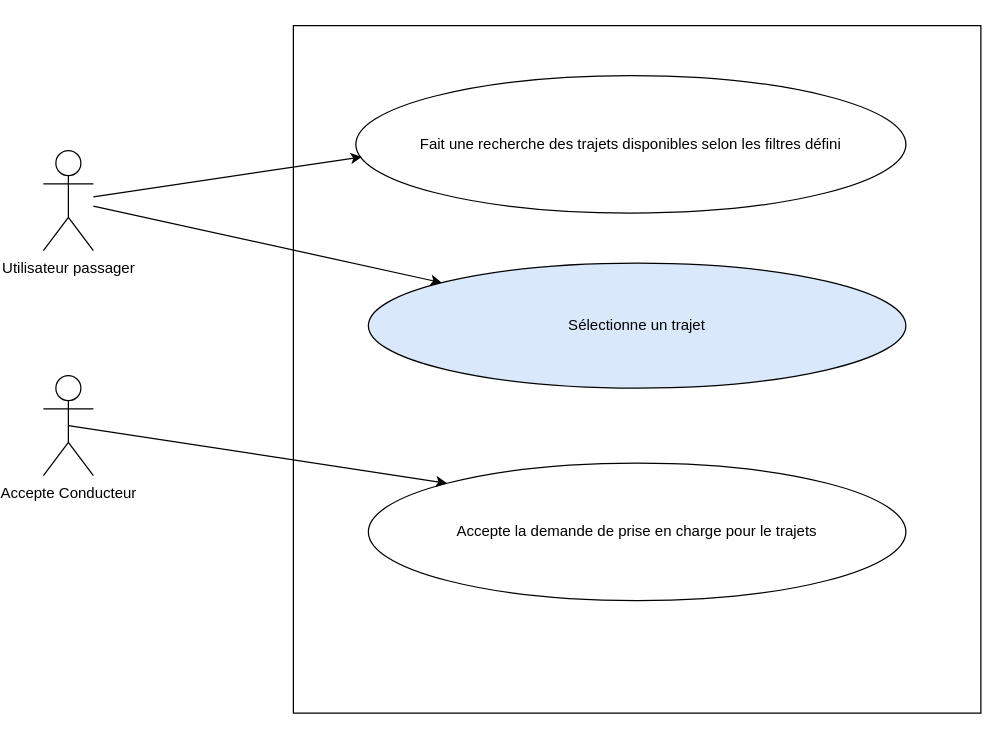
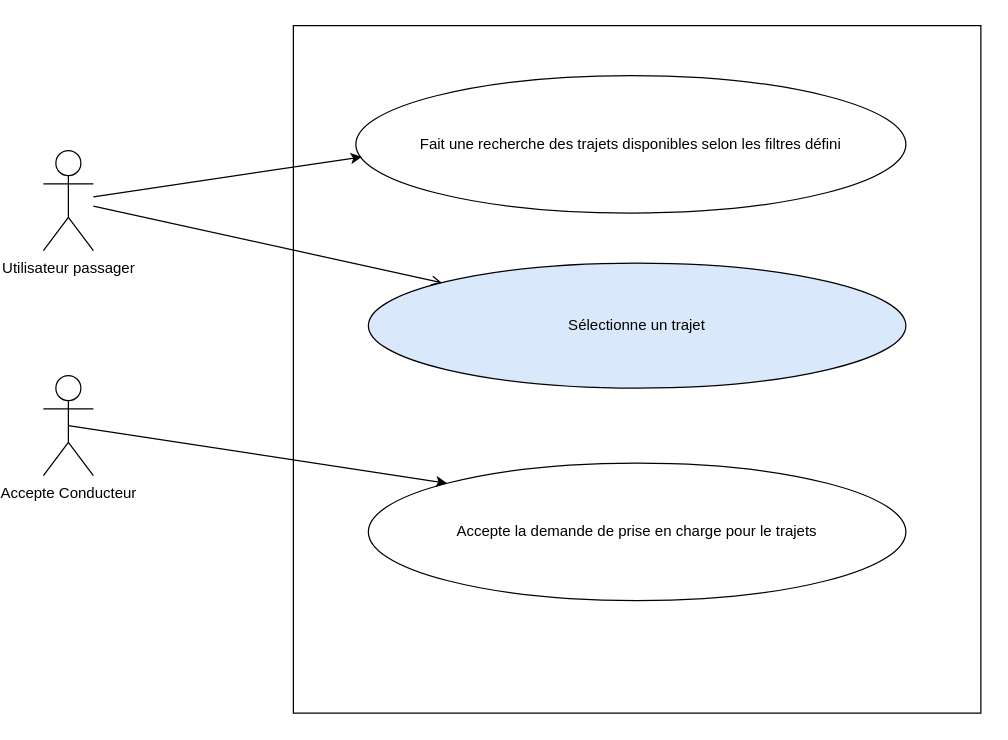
- <mxCell id="9" value="" style="endArrow=classic;html=1;rounded=0;" edge="1" parent="1" source="3" target="7"><mxGeometry width="50" height="50" relative="1" as="geometry"><mxPoint x="70" y="167" as="sourcePoint" /><mxPoint x="285" y="135" as="targetPoint" /></mxGeometry></mxCell>
+ <mxCell id="9" value="" style="endArrow=open;html=1;rounded=0;" edge="1" parent="1" source="3" target="7"><mxGeometry width="50" height="50" relative="1" as="geometry"><mxPoint x="70" y="167" as="sourcePoint" /><mxPoint x="285" y="135" as="targetPoint" /></mxGeometry></mxCell>
